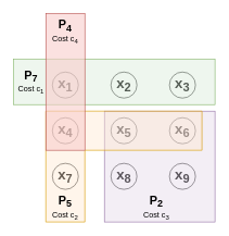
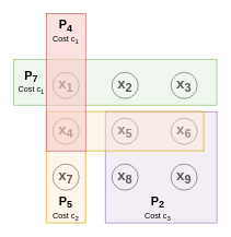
- <mxCell id="18" value="&lt;font style=&quot;color: rgb(0 , 0 , 0) ; font-family: &amp;#34;helvetica&amp;#34; ; font-style: normal ; font-weight: 400 ; letter-spacing: normal ; text-indent: 0px ; text-transform: none ; word-spacing: 0px ; font-size: 18px&quot;&gt;&lt;b&gt;P&lt;sub&gt;4&lt;/sub&gt;&lt;/b&gt;&lt;/font&gt;&lt;br style=&quot;color: rgb(0 , 0 , 0) ; font-family: &amp;#34;helvetica&amp;#34; ; font-size: 12px ; font-style: normal ; font-weight: 400 ; letter-spacing: normal ; text-indent: 0px ; text-transform: none ; word-spacing: 0px&quot;&gt;&lt;span style=&quot;color: rgb(0 , 0 , 0) ; font-family: &amp;#34;helvetica&amp;#34; ; font-size: 12px ; font-style: normal ; font-weight: 400 ; letter-spacing: normal ; text-indent: 0px ; text-transform: none ; word-spacing: 0px ; display: inline ; float: none&quot;&gt;Cost c&lt;/span&gt;&lt;sub style=&quot;color: rgb(0 , 0 , 0) ; font-family: &amp;#34;helvetica&amp;#34; ; font-style: normal ; font-weight: 400 ; letter-spacing: normal ; text-indent: 0px ; text-transform: none ; word-spacing: 0px&quot;&gt;4&lt;/sub&gt;" style="text;whiteSpace=wrap;html=1;align=center;" vertex="1" parent="1"><mxGeometry x="70" y="20" width="60" height="50" as="geometry" /></mxCell>
+ <mxCell id="18" value="&lt;font style=&quot;color: rgb(0 , 0 , 0) ; font-family: &amp;#34;helvetica&amp;#34; ; font-style: normal ; font-weight: 400 ; letter-spacing: normal ; text-indent: 0px ; text-transform: none ; word-spacing: 0px ; font-size: 18px&quot;&gt;&lt;b&gt;P&lt;sub&gt;4&lt;/sub&gt;&lt;/b&gt;&lt;/font&gt;&lt;br style=&quot;color: rgb(0 , 0 , 0) ; font-family: &amp;#34;helvetica&amp;#34; ; font-size: 12px ; font-style: normal ; font-weight: 400 ; letter-spacing: normal ; text-indent: 0px ; text-transform: none ; word-spacing: 0px&quot;&gt;&lt;span style=&quot;color: rgb(0 , 0 , 0) ; font-family: &amp;#34;helvetica&amp;#34; ; font-size: 12px ; font-style: normal ; font-weight: 400 ; letter-spacing: normal ; text-indent: 0px ; text-transform: none ; word-spacing: 0px ; display: inline ; float: none&quot;&gt;Cost c&lt;/span&gt;&lt;sub style=&quot;color: rgb(0 , 0 , 0) ; font-family: &amp;#34;helvetica&amp;#34; ; font-style: normal ; font-weight: 400 ; letter-spacing: normal ; text-indent: 0px ; text-transform: none ; word-spacing: 0px&quot;&gt;1&lt;/sub&gt;" style="text;whiteSpace=wrap;html=1;align=center;" vertex="1" parent="1"><mxGeometry x="70" y="20" width="60" height="50" as="geometry" /></mxCell>
